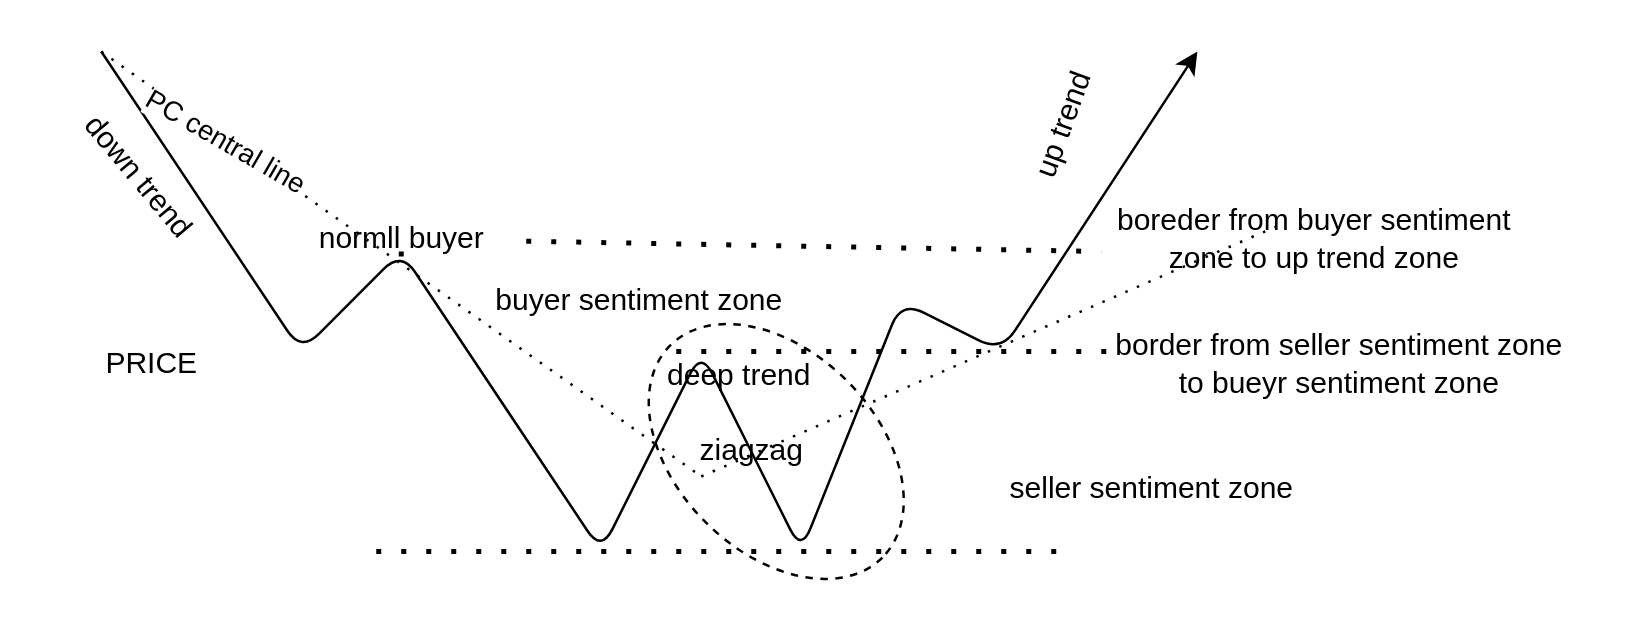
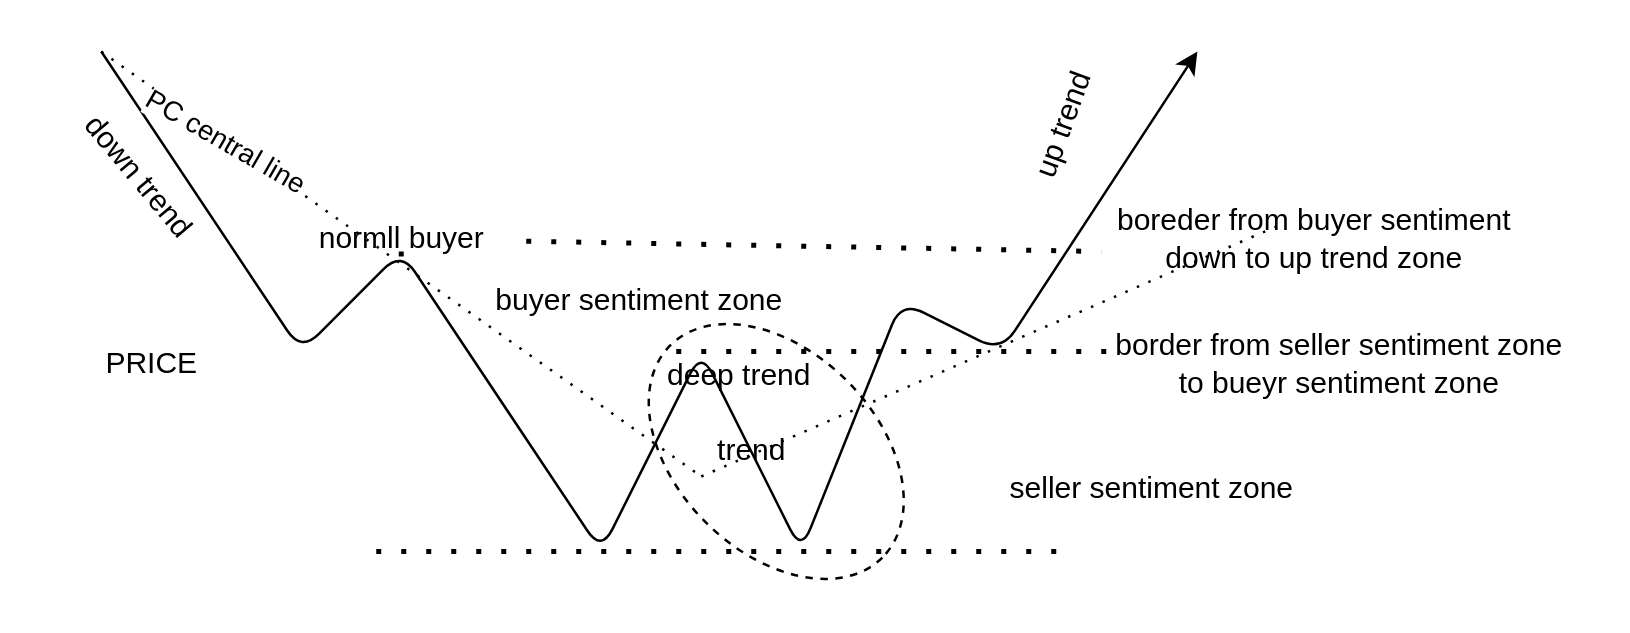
- <mxCell id="16" value="boreder from buyer sentiment &lt;br&gt;zone to up trend zone" style="text;html=1;align=center;verticalAlign=middle;resizable=0;points=[];autosize=1;strokeColor=none;" vertex="1" parent="1"><mxGeometry x="440" y="80" width="170" height="30" as="geometry" /></mxCell>
+ <mxCell id="16" value="boreder from buyer sentiment &lt;br&gt;down to up trend zone" style="text;html=1;align=center;verticalAlign=middle;resizable=0;points=[];autosize=1;strokeColor=none;" vertex="1" parent="1"><mxGeometry x="440" y="80" width="170" height="30" as="geometry" /></mxCell>
- <mxCell id="14" value="ziagzag" style="text;html=1;align=center;verticalAlign=middle;resizable=0;points=[];autosize=1;strokeColor=none;" vertex="1" parent="1"><mxGeometry x="270" y="170" width="60" height="20" as="geometry" /></mxCell>
+ <mxCell id="14" value="trend" style="text;html=1;align=center;verticalAlign=middle;resizable=0;points=[];autosize=1;strokeColor=none;" vertex="1" parent="1"><mxGeometry x="270" y="170" width="60" height="20" as="geometry" /></mxCell>
